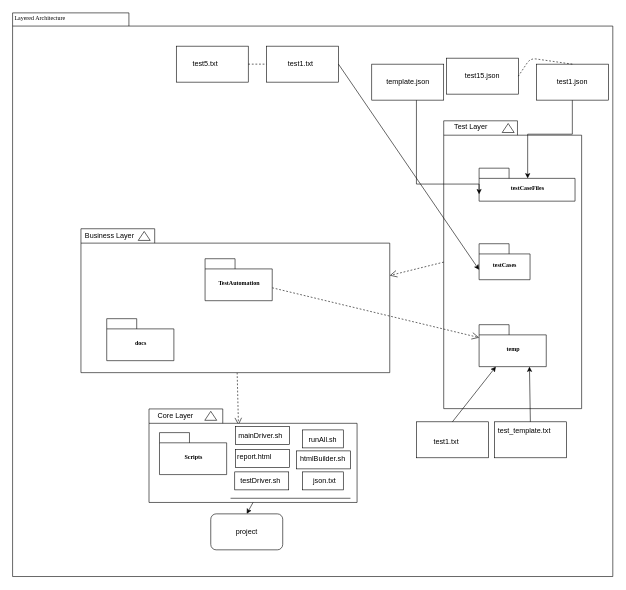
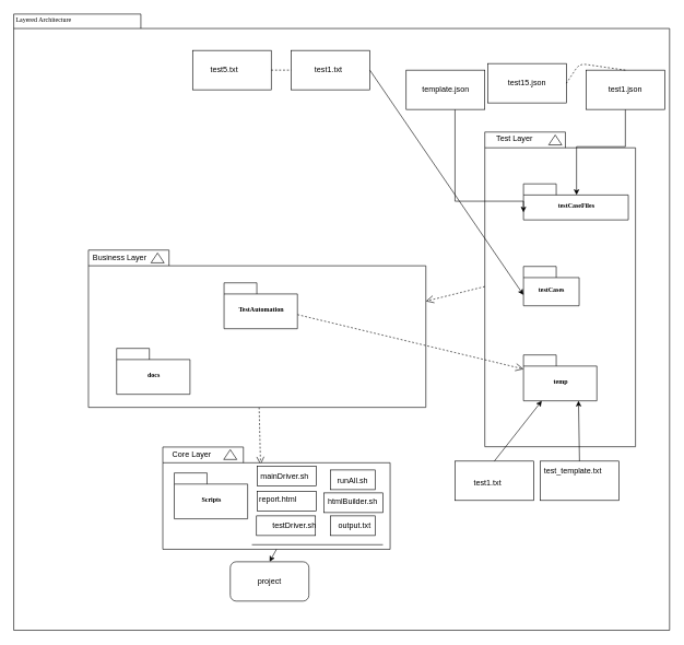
- <mxCell id="56" value="testDriver.sh" style="text;html=1;strokeColor=none;fillColor=none;align=center;verticalAlign=middle;whiteSpace=wrap;rounded=0;" vertex="1" parent="1"><mxGeometry x="413.5" y="790.5" width="40" height="20" as="geometry" /></mxCell>
+ <mxCell id="56" value="testDriver.sh" style="text;html=1;strokeColor=none;fillColor=none;align=center;verticalAlign=middle;whiteSpace=wrap;rounded=0;" vertex="1" parent="1"><mxGeometry x="428.5" y="790.5" width="40" height="20" as="geometry" /></mxCell>
- <mxCell id="59" value="json.txt" style="text;html=1;strokeColor=none;fillColor=none;align=center;verticalAlign=middle;whiteSpace=wrap;rounded=0;" vertex="1" parent="1"><mxGeometry x="521" y="791" width="40" height="20" as="geometry" /></mxCell>
+ <mxCell id="59" value="output.txt" style="text;html=1;strokeColor=none;fillColor=none;align=center;verticalAlign=middle;whiteSpace=wrap;rounded=0;" vertex="1" parent="1"><mxGeometry x="521" y="791" width="40" height="20" as="geometry" /></mxCell>
